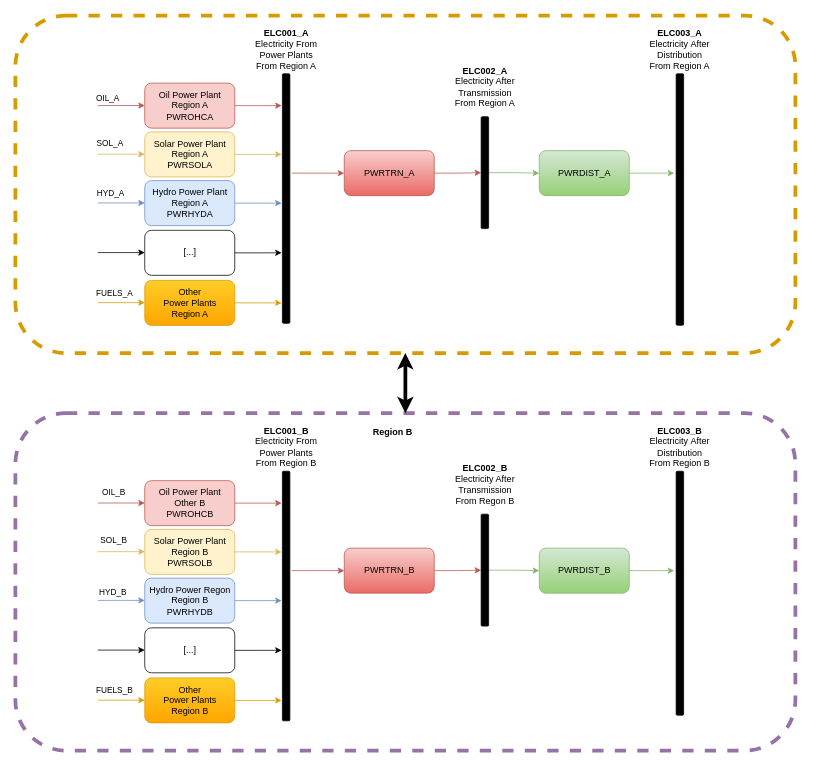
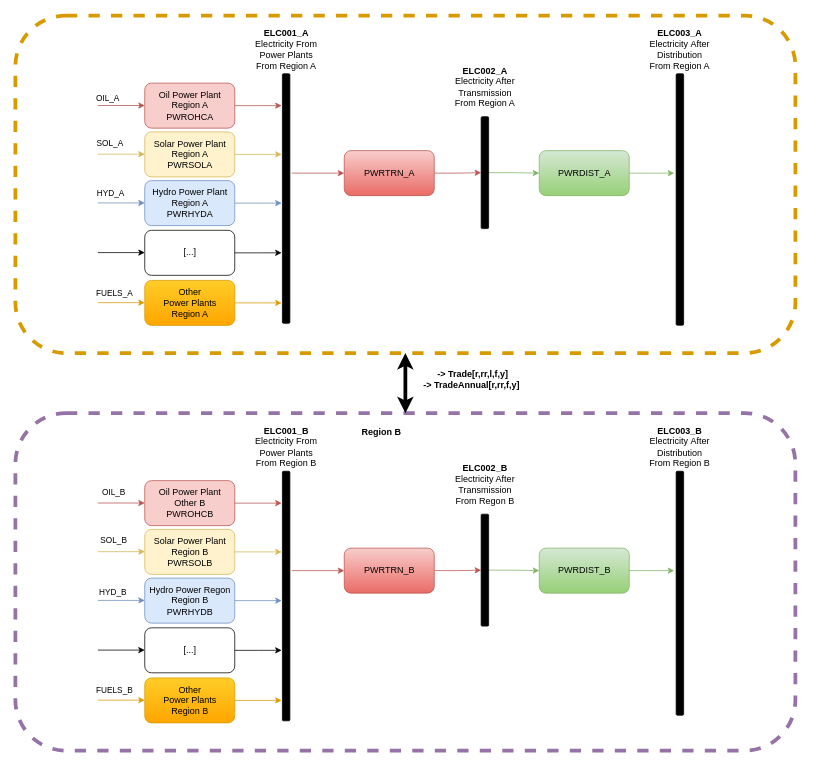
+ <mxCell id="68" value="&lt;b&gt;&amp;nbsp;-&amp;gt; Trade[r,rr,l,f,y]&lt;br&gt;-&amp;gt;&amp;nbsp;&lt;/b&gt;&lt;b style=&quot;border-color: var(--border-color);&quot;&gt;TradeAnnual[r,rr,f,y]&lt;/b&gt;&lt;b&gt;&lt;br&gt;&lt;/b&gt;" style="text;html=1;strokeColor=none;fillColor=none;align=center;verticalAlign=middle;whiteSpace=wrap;rounded=0;" parent="1" vertex="1"><mxGeometry x="547.38" y="490" width="162.62" height="30" as="geometry" /></mxCell>
- <mxCell id="67" value="&lt;b&gt;Region B&lt;/b&gt;" style="text;html=1;strokeColor=none;fillColor=none;align=center;verticalAlign=middle;whiteSpace=wrap;rounded=0;" parent="1" vertex="1"><mxGeometry x="473.5" y="560" width="98.5" height="30" as="geometry" /></mxCell>
+ <mxCell id="67" value="&lt;b&gt;Region B&lt;/b&gt;" style="text;html=1;strokeColor=none;fillColor=none;align=center;verticalAlign=middle;whiteSpace=wrap;rounded=0;" parent="1" vertex="1"><mxGeometry x="458.5" y="560" width="98.5" height="30" as="geometry" /></mxCell>
